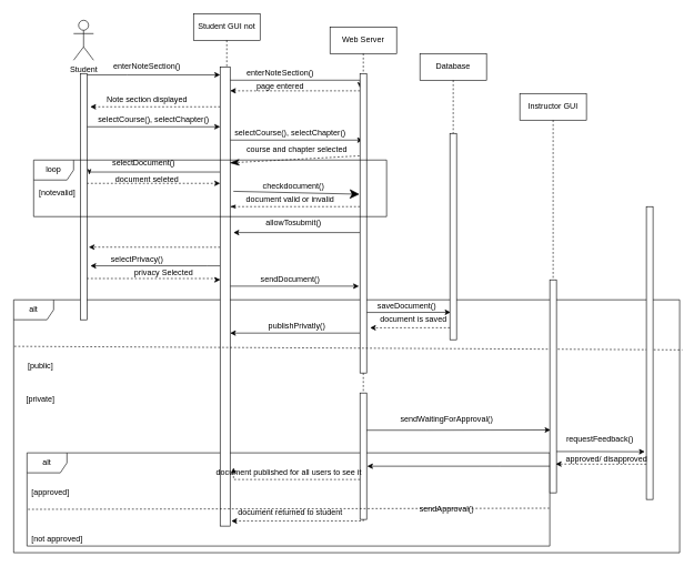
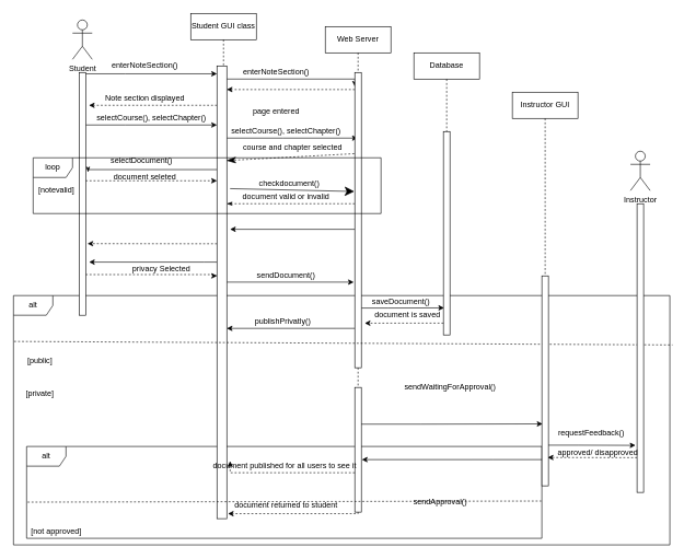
- <mxCell id="5" value="Student GUI not" style="shape=umlLifeline;perimeter=lifelinePerimeter;whiteSpace=wrap;html=1;container=1;collapsible=0;recursiveResize=0;outlineConnect=0;" parent="1" vertex="1"><mxGeometry x="290" y="20" width="100" height="80" as="geometry" /></mxCell>
+ <mxCell id="5" value="Student GUI class" style="shape=umlLifeline;perimeter=lifelinePerimeter;whiteSpace=wrap;html=1;container=1;collapsible=0;recursiveResize=0;outlineConnect=0;" parent="1" vertex="1"><mxGeometry x="290" y="20" width="100" height="80" as="geometry" /></mxCell>
- <mxCell id="24" value="page entered" style="text;html=1;align=center;verticalAlign=middle;resizable=0;points=[];autosize=1;strokeColor=none;fillColor=none;" parent="1" vertex="1"><mxGeometry x="375" y="120" width="90" height="20" as="geometry" /></mxCell>
+ <mxCell id="24" value="page entered" style="text;html=1;align=center;verticalAlign=middle;resizable=0;points=[];autosize=1;strokeColor=none;fillColor=none;" parent="1" vertex="1"><mxGeometry x="375" y="160" width="90" height="20" as="geometry" /></mxCell>
+ <mxCell id="58" value="Instructor" style="shape=umlActor;verticalLabelPosition=bottom;verticalAlign=top;html=1;" parent="1" vertex="1"><mxGeometry x="960" y="230" width="30" height="60" as="geometry" /></mxCell>
- <mxCell id="43" value="allowTosubmit()" style="text;html=1;align=center;verticalAlign=middle;resizable=0;points=[];autosize=1;strokeColor=none;fillColor=none;" parent="1" vertex="1"><mxGeometry x="390" y="325" width="100" height="20" as="geometry" /></mxCell>
- <mxCell id="44" value="selectPrivacy()" style="text;html=1;align=center;verticalAlign=middle;resizable=0;points=[];autosize=1;strokeColor=none;fillColor=none;" parent="1" vertex="1"><mxGeometry x="160" y="380" width="90" height="20" as="geometry" /></mxCell>
- <mxCell id="55" value="publishPrivatly()" style="text;html=1;align=center;verticalAlign=middle;resizable=0;points=[];autosize=1;strokeColor=none;fillColor=none;" parent="1" vertex="1"><mxGeometry x="395" y="480" width="100" height="20" as="geometry" /></mxCell>
+ <mxCell id="55" value="publishPrivatly()" style="text;html=1;align=center;verticalAlign=middle;resizable=0;points=[];autosize=1;strokeColor=none;fillColor=none;" parent="1" vertex="1"><mxGeometry x="380" y="480" width="100" height="20" as="geometry" /></mxCell>
- <mxCell id="62" value="sendWaitingForApproval()" style="text;html=1;align=center;verticalAlign=middle;resizable=0;points=[];autosize=1;strokeColor=none;fillColor=none;" parent="1" vertex="1"><mxGeometry x="595" y="620" width="150" height="20" as="geometry" /></mxCell>
+ <mxCell id="62" value="sendWaitingForApproval()" style="text;html=1;align=center;verticalAlign=middle;resizable=0;points=[];autosize=1;strokeColor=none;fillColor=none;" parent="1" vertex="1"><mxGeometry x="610" y="580" width="150" height="20" as="geometry" /></mxCell>
- <mxCell id="66" value="[approved]" style="text;html=1;align=center;verticalAlign=middle;resizable=0;points=[];autosize=1;strokeColor=none;fillColor=none;" parent="1" vertex="1"><mxGeometry x="40" y="730" width="70" height="20" as="geometry" /></mxCell>
